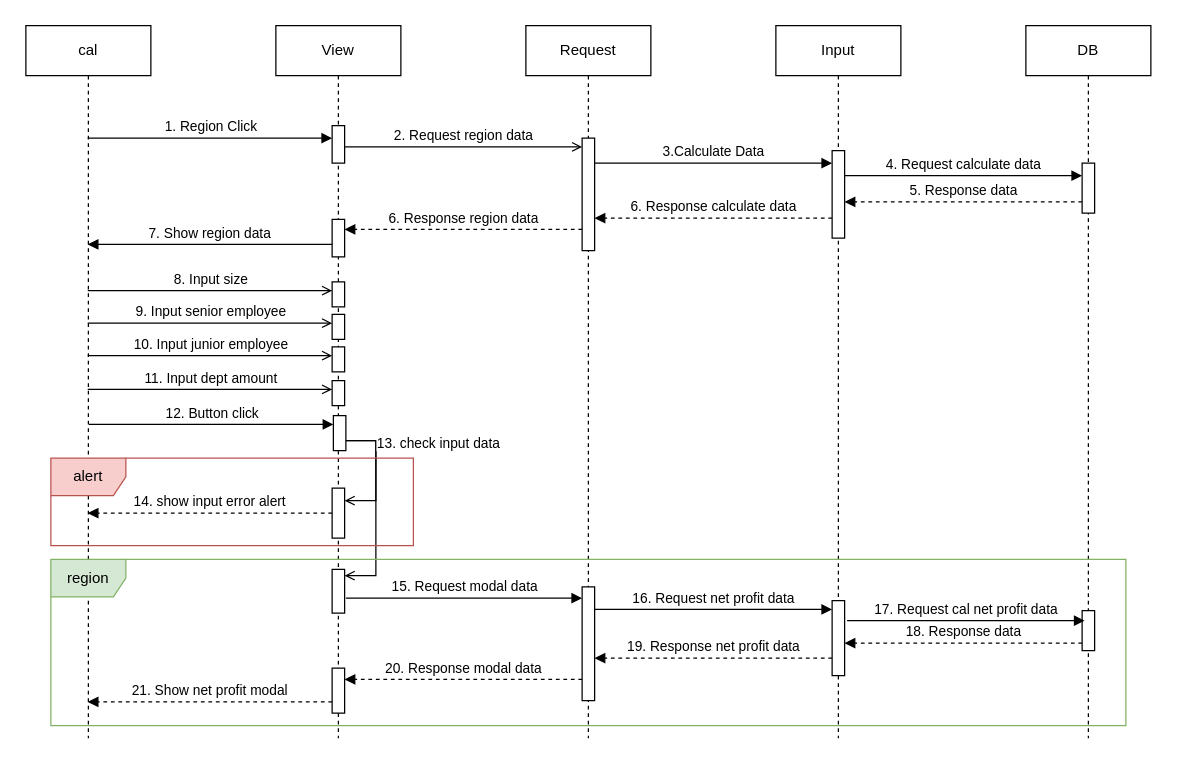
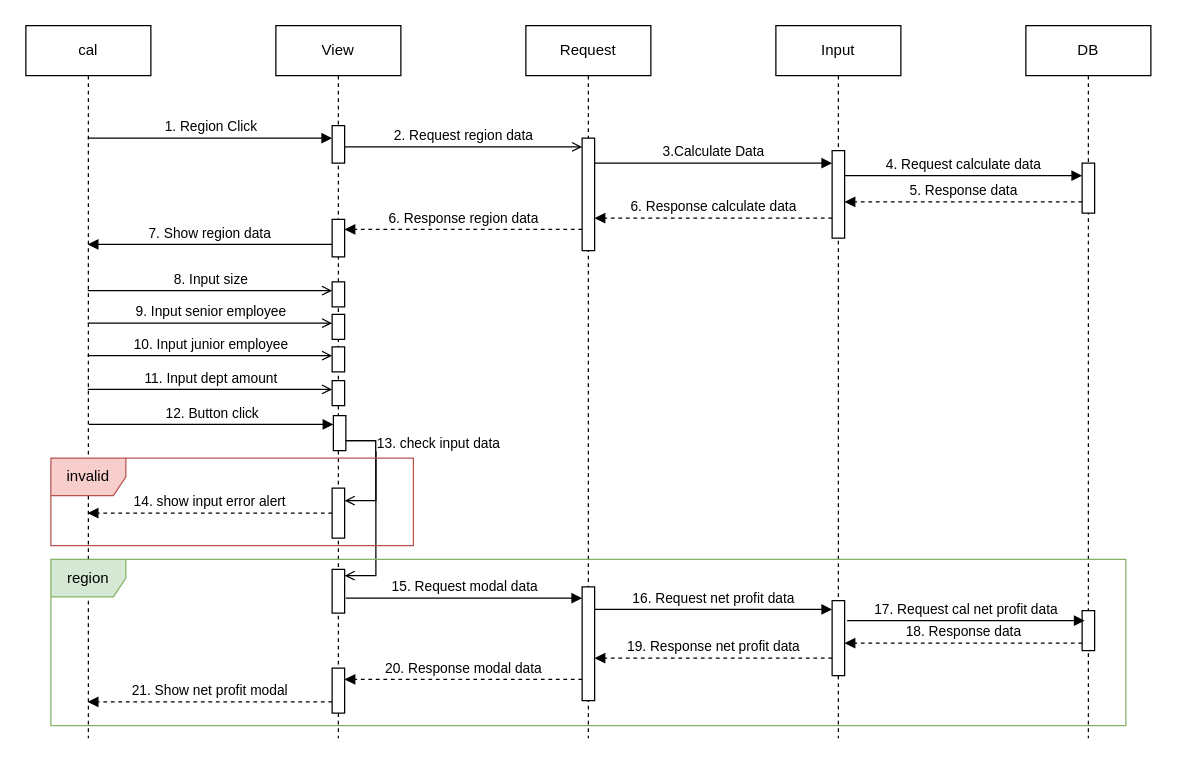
- <mxCell id="46" value="alert" style="shape=umlFrame;whiteSpace=wrap;html=1;pointerEvents=0;fillColor=#f8cecc;strokeColor=#b85450;" vertex="1" parent="1"><mxGeometry x="40" y="366" width="290" height="70" as="geometry" /></mxCell>
+ <mxCell id="46" value="invalid" style="shape=umlFrame;whiteSpace=wrap;html=1;pointerEvents=0;fillColor=#f8cecc;strokeColor=#b85450;" vertex="1" parent="1"><mxGeometry x="40" y="366" width="290" height="70" as="geometry" /></mxCell>
